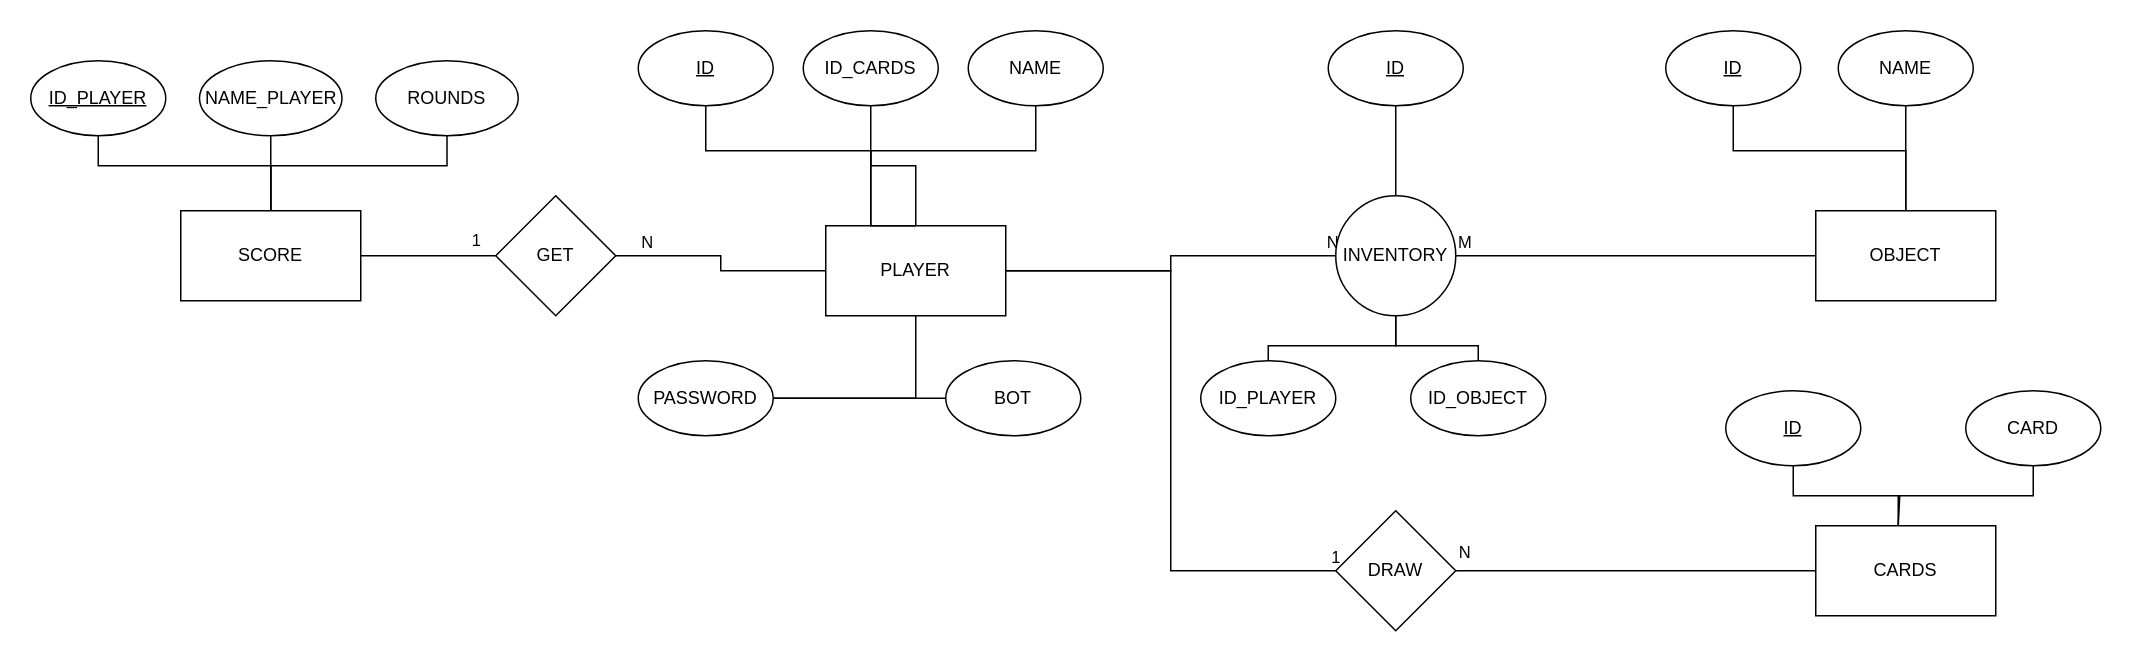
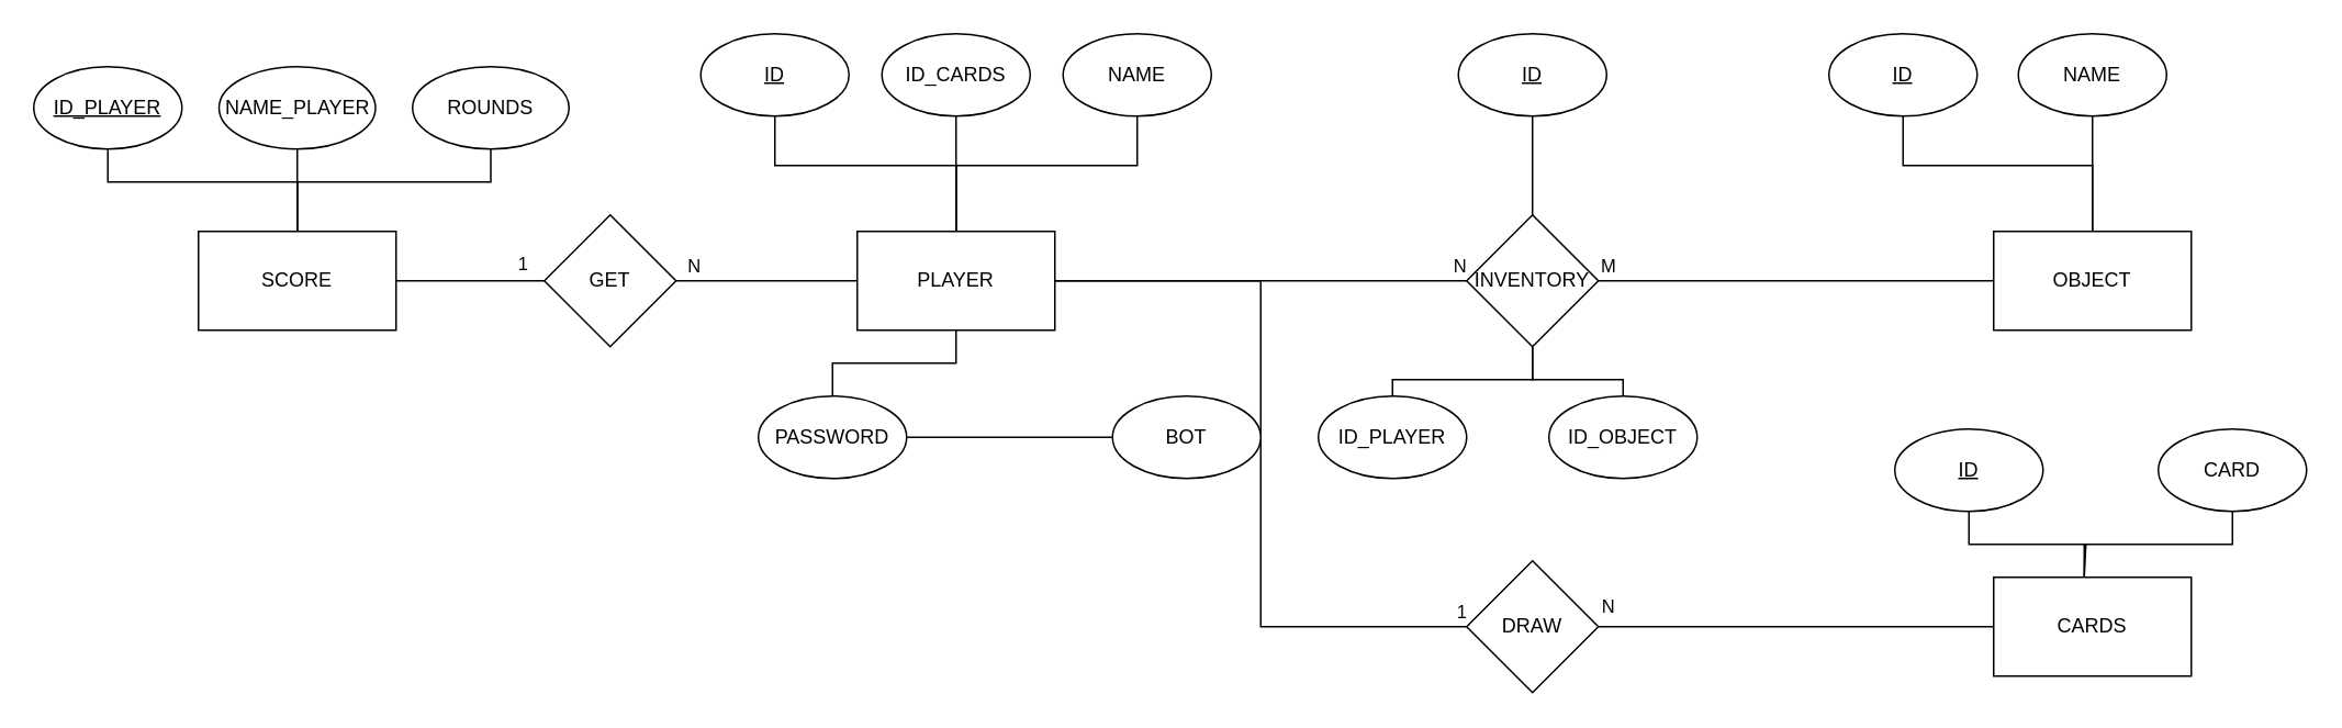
- <mxCell id="23" value="INVENTORY" style="ellipse;whiteSpace=wrap;html=1;" vertex="1" parent="1"><mxGeometry x="890" y="130" width="80" height="80" as="geometry" /></mxCell>
+ <mxCell id="23" value="INVENTORY" style="rhombus;whiteSpace=wrap;html=1;" vertex="1" parent="1"><mxGeometry x="890" y="130" width="80" height="80" as="geometry" /></mxCell>
- <mxCell id="8" value="PLAYER" style="rounded=0;whiteSpace=wrap;html=1;" vertex="1" parent="1"><mxGeometry x="550" y="150" width="120" height="60" as="geometry" /></mxCell>
+ <mxCell id="8" value="PLAYER" style="rounded=0;whiteSpace=wrap;html=1;" vertex="1" parent="1"><mxGeometry x="520" y="140" width="120" height="60" as="geometry" /></mxCell>
- <mxCell id="19" value="PASSWORD" style="ellipse;whiteSpace=wrap;html=1;" vertex="1" parent="1"><mxGeometry x="425" y="240" width="90" height="50" as="geometry" /></mxCell>
+ <mxCell id="19" value="PASSWORD" style="ellipse;whiteSpace=wrap;html=1;" vertex="1" parent="1"><mxGeometry x="460" y="240" width="90" height="50" as="geometry" /></mxCell>
- <mxCell id="21" value="BOT" style="ellipse;whiteSpace=wrap;html=1;" vertex="1" parent="1"><mxGeometry x="630" y="240" width="90" height="50" as="geometry" /></mxCell>
+ <mxCell id="21" value="BOT" style="ellipse;whiteSpace=wrap;html=1;" vertex="1" parent="1"><mxGeometry x="675" y="240" width="90" height="50" as="geometry" /></mxCell>
